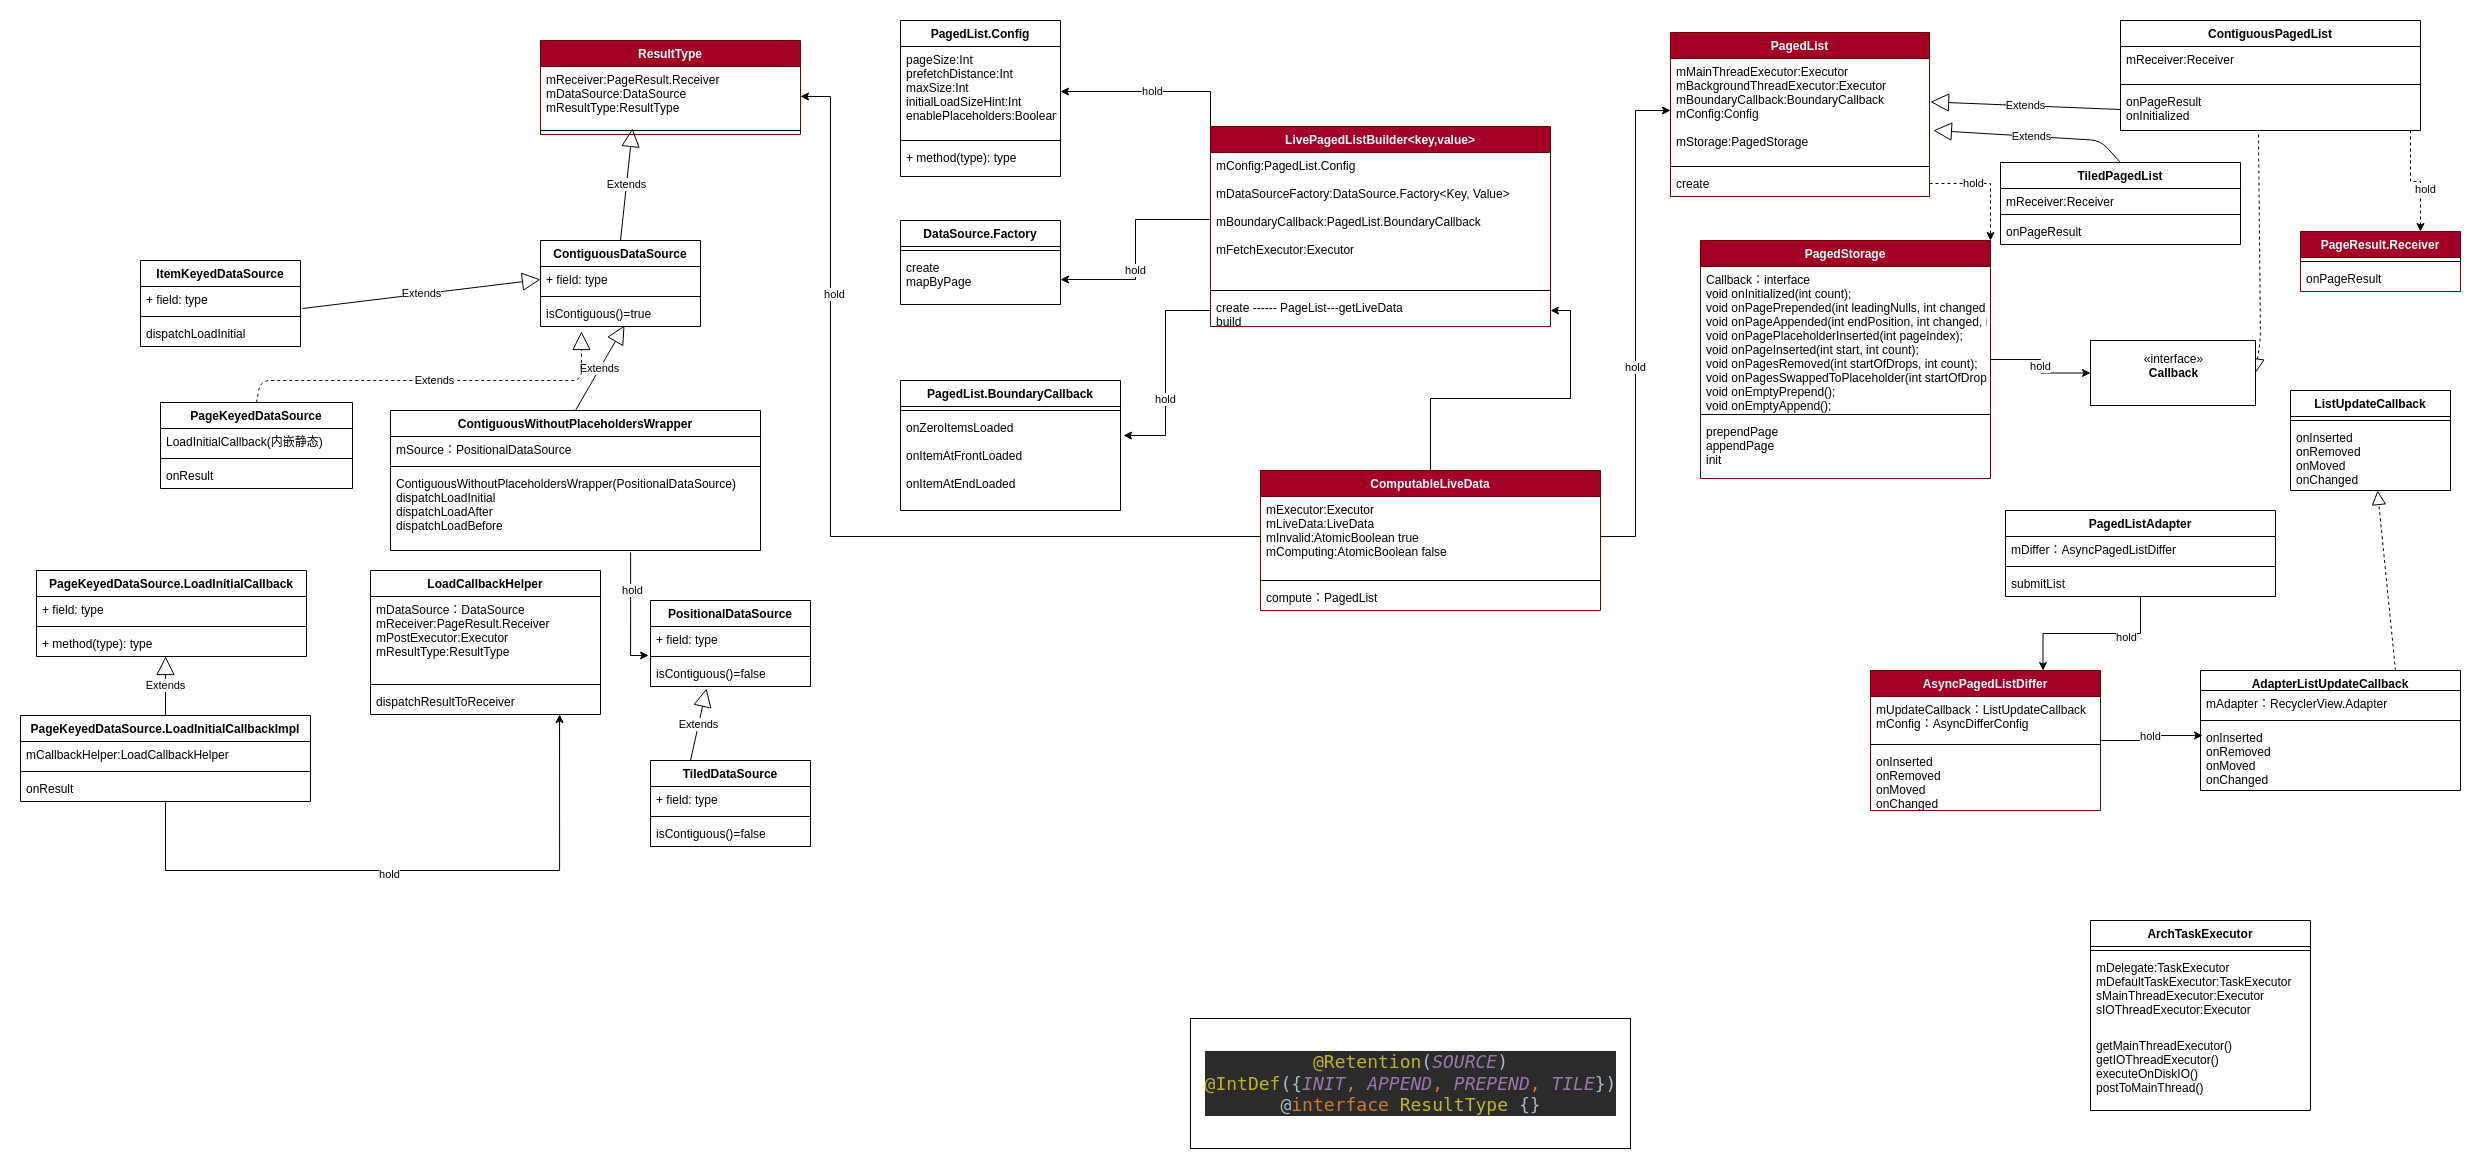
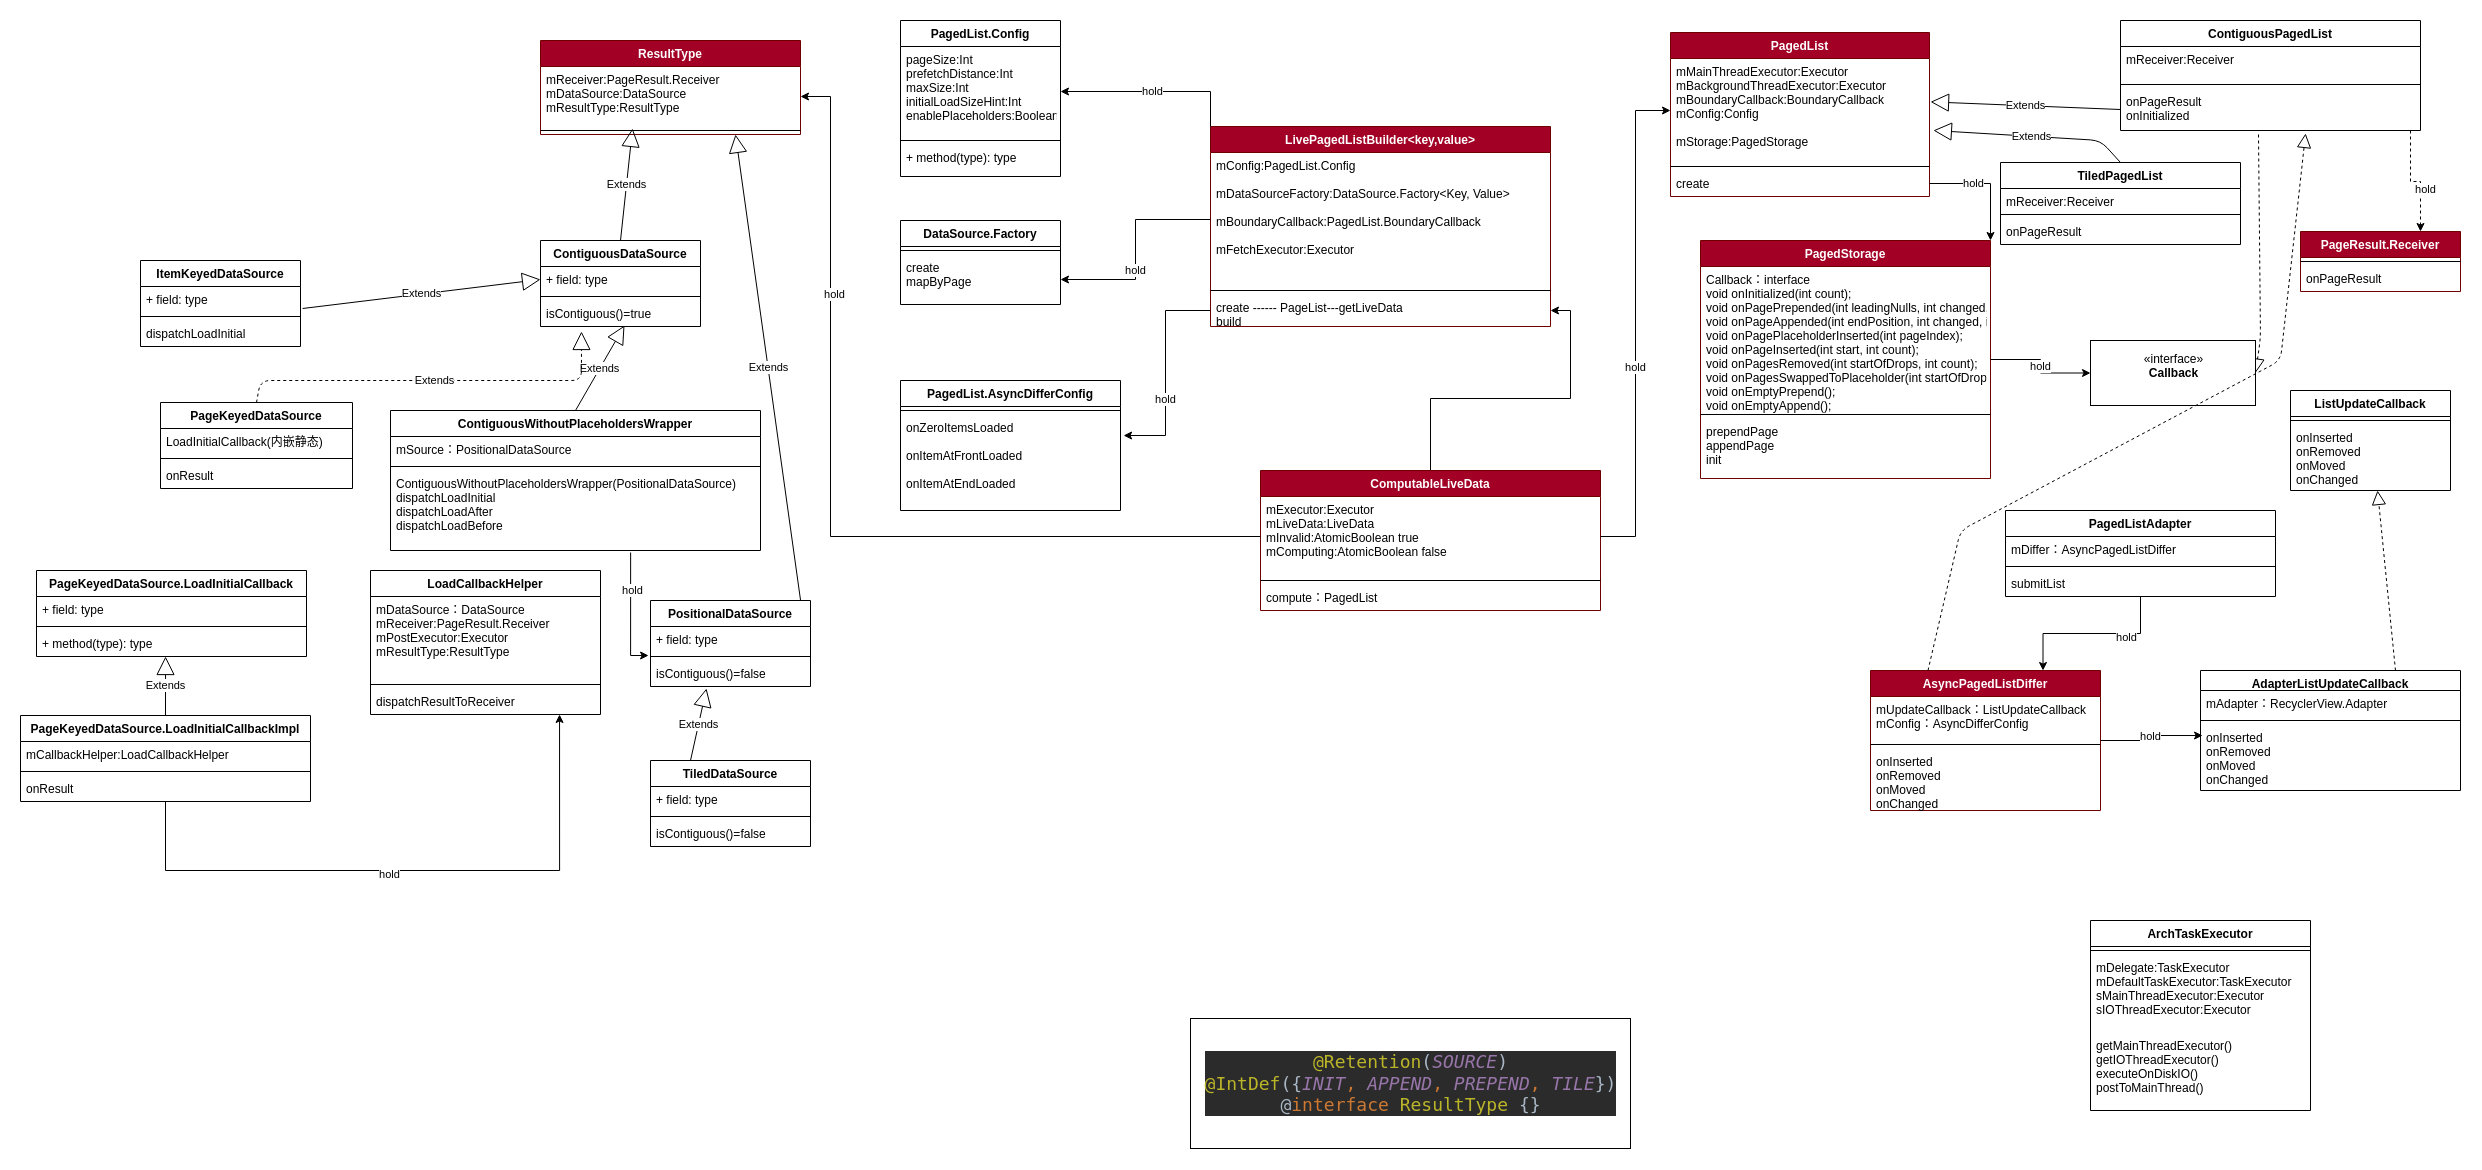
- <mxCell id="99" style="edgeStyle=orthogonalEdgeStyle;rounded=0;orthogonalLoop=1;jettySize=auto;html=1;exitX=1;exitY=0.5;exitDx=0;exitDy=0;entryX=1;entryY=0;entryDx=0;entryDy=0;dashed=1;" edge="1" parent="2" source="88" target="95"><mxGeometry relative="1" as="geometry" /></mxCell>
+ <mxCell id="99" style="edgeStyle=orthogonalEdgeStyle;rounded=0;orthogonalLoop=1;jettySize=auto;html=1;exitX=1;exitY=0.5;exitDx=0;exitDy=0;entryX=1;entryY=0;entryDx=0;entryDy=0;" edge="1" parent="2" source="88" target="95"><mxGeometry relative="1" as="geometry" /></mxCell>
+ <mxCell id="110" value="Extends" style="endArrow=block;endSize=16;endFill=0;html=1;exitX=0.938;exitY=0;exitDx=0;exitDy=0;entryX=0.75;entryY=1;entryDx=0;entryDy=0;exitPerimeter=0;" edge="1" parent="2" source="39" target="72"><mxGeometry width="160" relative="1" as="geometry"><mxPoint x="565" y="400" as="sourcePoint" /><mxPoint x="750" y="170" as="targetPoint" /></mxGeometry></mxCell>
- <mxCell id="17" value="PagedList.BoundaryCallback" style="swimlane;fontStyle=1;align=center;verticalAlign=top;childLayout=stackLayout;horizontal=1;startSize=26;horizontalStack=0;resizeParent=1;resizeParentMax=0;resizeLast=0;collapsible=1;marginBottom=0;" parent="2" vertex="1"><mxGeometry x="880" y="360" width="220" height="130" as="geometry" /></mxCell>
+ <mxCell id="17" value="PagedList.AsyncDifferConfig" style="swimlane;fontStyle=1;align=center;verticalAlign=top;childLayout=stackLayout;horizontal=1;startSize=26;horizontalStack=0;resizeParent=1;resizeParentMax=0;resizeLast=0;collapsible=1;marginBottom=0;" parent="2" vertex="1"><mxGeometry x="880" y="360" width="220" height="130" as="geometry" /></mxCell>
+ <mxCell id="133" value="" style="endArrow=block;dashed=1;endFill=0;endSize=12;html=1;entryX=0.617;entryY=1.071;entryDx=0;entryDy=0;entryPerimeter=0;exitX=0.25;exitY=0;exitDx=0;exitDy=0;" edge="1" parent="2" source="111" target="84"><mxGeometry width="160" relative="1" as="geometry"><mxPoint x="1890" y="560" as="sourcePoint" /><mxPoint x="2280" y="150" as="targetPoint" /><Array as="points"><mxPoint x="1940" y="510" /><mxPoint x="2260" y="340" /></Array></mxGeometry></mxCell>
